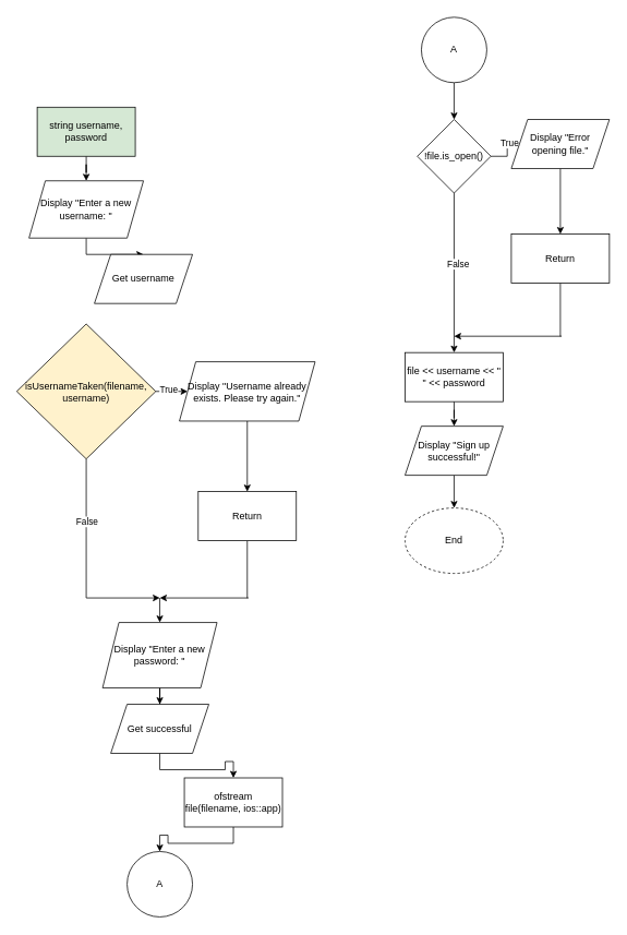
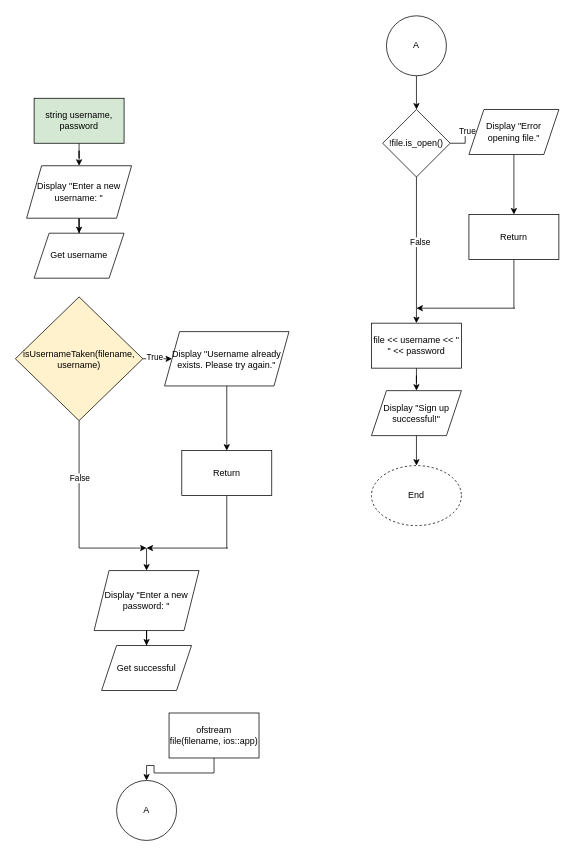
- <mxCell id="6" value="Get username" style="shape=parallelogram;perimeter=parallelogramPerimeter;whiteSpace=wrap;html=1;fixedSize=1;" parent="1" vertex="1"><mxGeometry x="115" y="310" width="120" height="60" as="geometry" /></mxCell>
+ <mxCell id="6" value="Get username" style="shape=parallelogram;perimeter=parallelogramPerimeter;whiteSpace=wrap;html=1;fixedSize=1;" parent="1" vertex="1"><mxGeometry x="45" y="310" width="120" height="60" as="geometry" /></mxCell>
- <mxCell id="21" style="edgeStyle=orthogonalEdgeStyle;rounded=0;orthogonalLoop=1;jettySize=auto;html=1;" parent="1" source="22" target="18" edge="1"><mxGeometry relative="1" as="geometry" /></mxCell>
